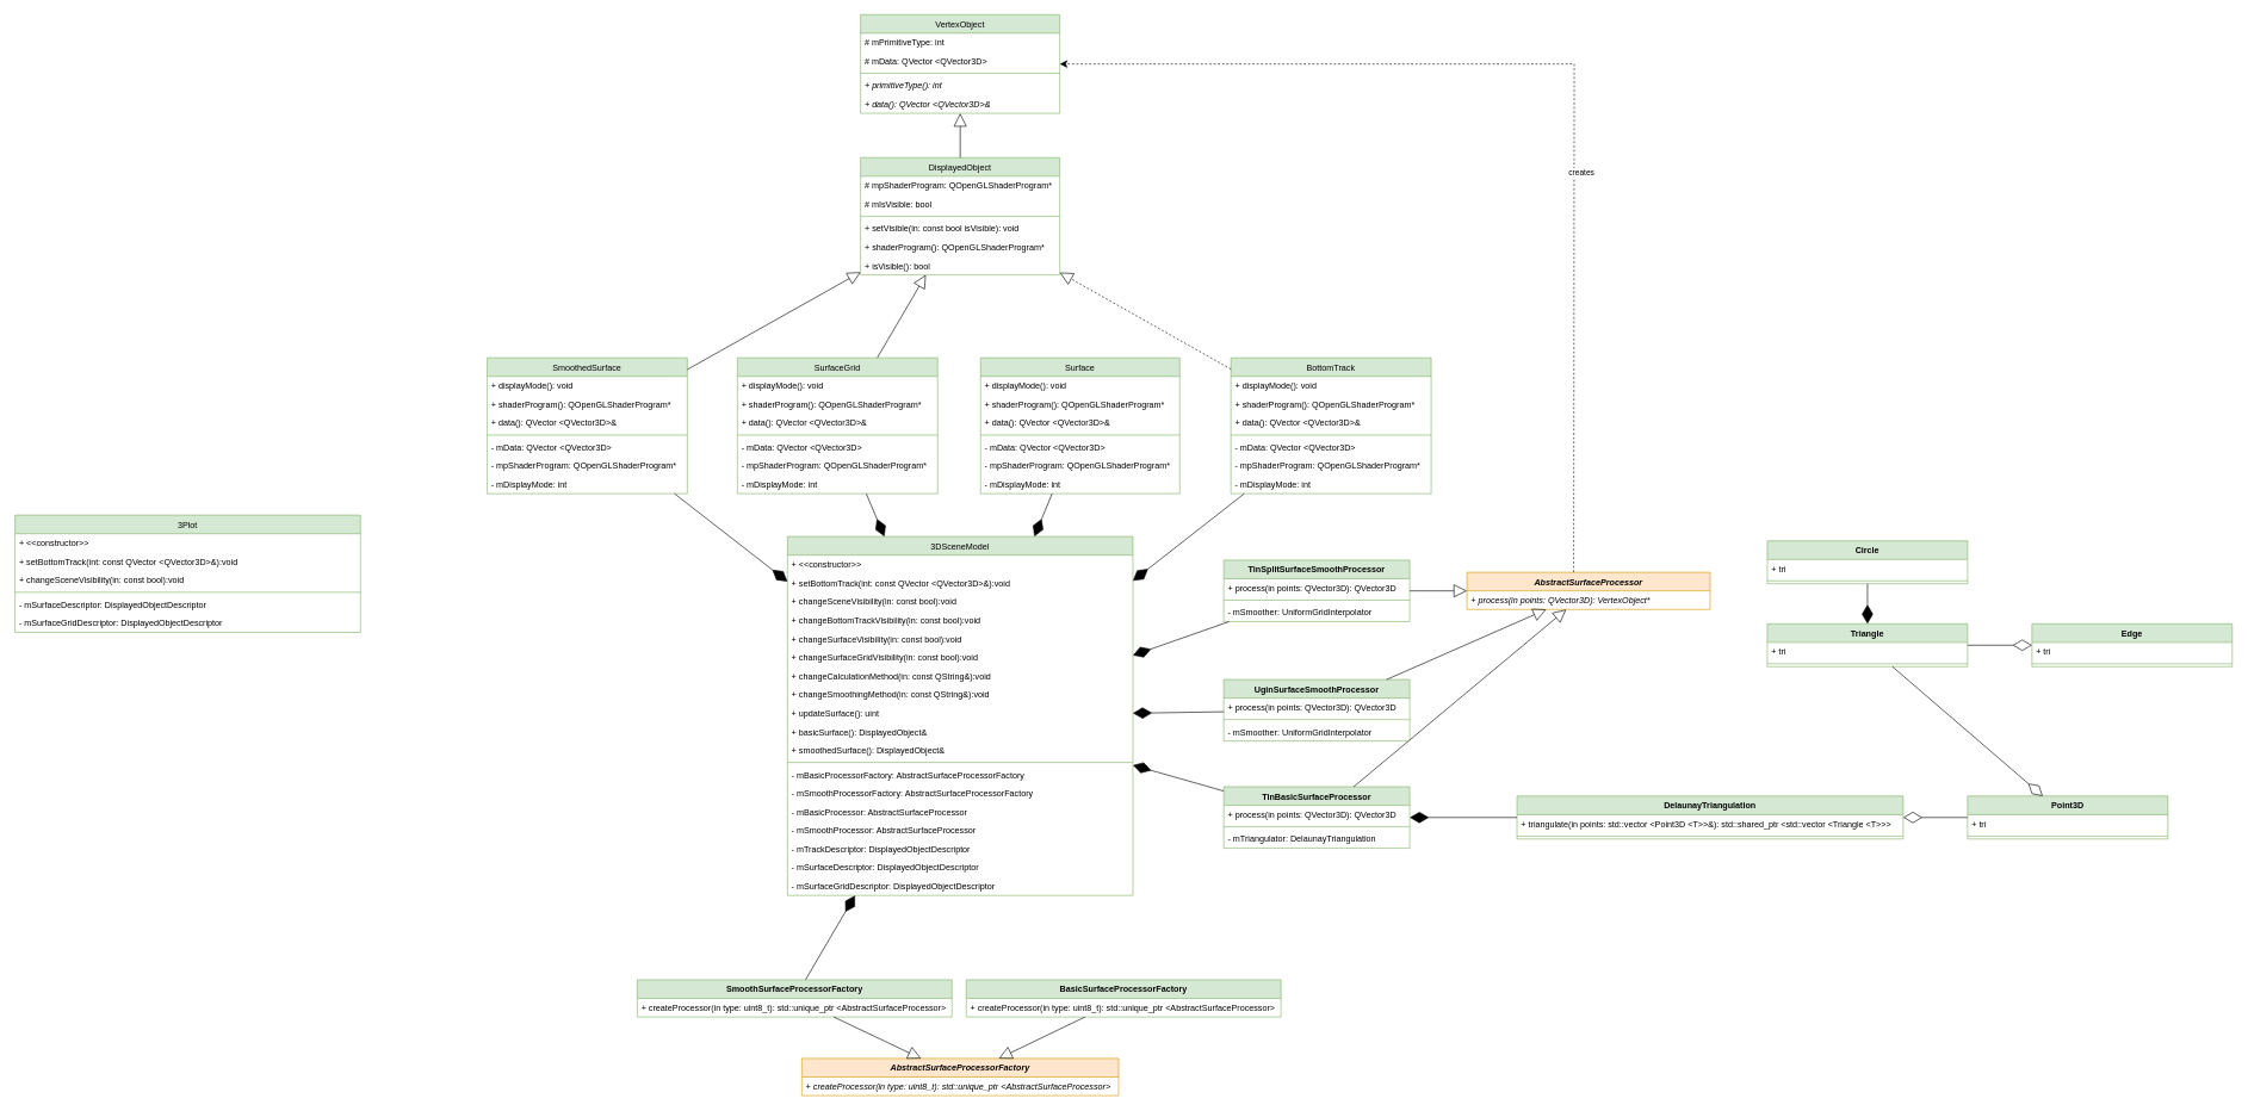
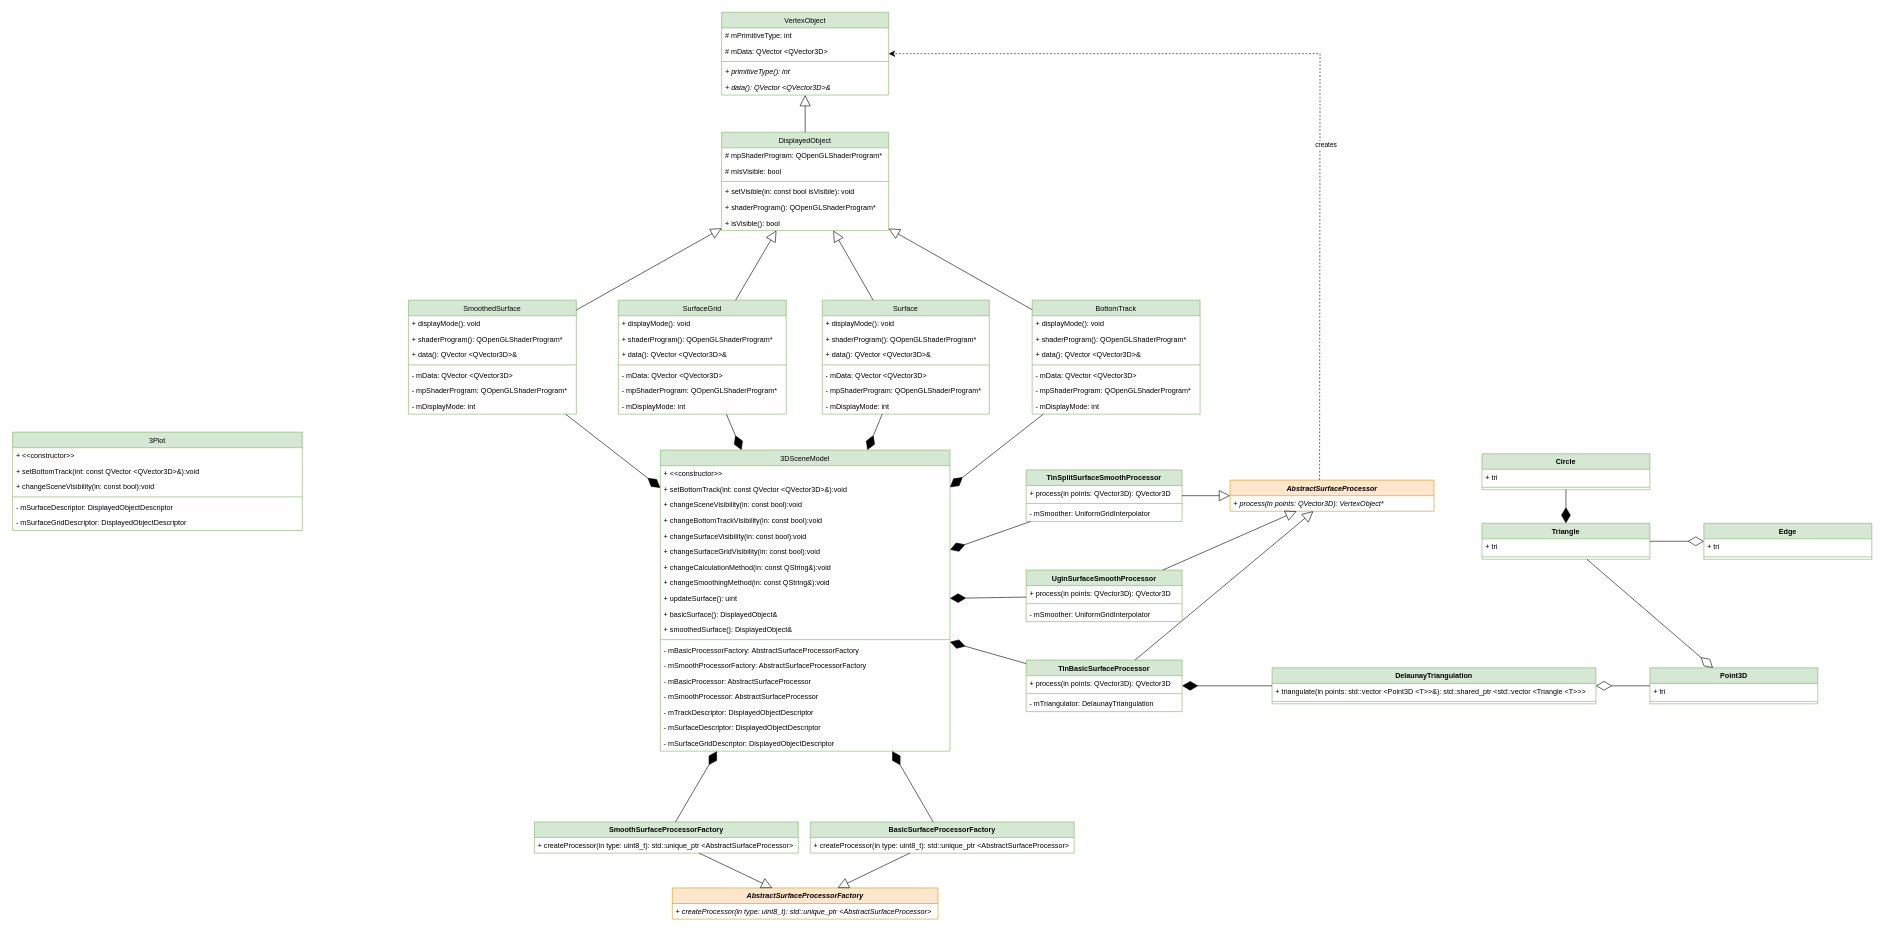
+ <mxCell id="101" value="" style="endArrow=block;endSize=16;endFill=0;html=1;rounded=0;fontColor=#050000;" parent="1" source="76" target="69" edge="1"><mxGeometry width="160" relative="1" as="geometry"><mxPoint x="1690.002" y="284" as="sourcePoint" /><mxPoint x="1809.018" y="240" as="targetPoint" /></mxGeometry></mxCell>
- <mxCell id="100" value="" style="endArrow=block;endSize=16;endFill=0;html=1;rounded=0;fontColor=#050000;dashed=1;" parent="1" source="92" target="69" edge="1"><mxGeometry width="160" relative="1" as="geometry"><mxPoint x="1931.75" y="461" as="sourcePoint" /><mxPoint x="1750" y="540" as="targetPoint" /></mxGeometry></mxCell>
+ <mxCell id="100" value="" style="endArrow=block;endSize=16;endFill=0;html=1;rounded=0;fontColor=#050000;" parent="1" source="92" target="69" edge="1"><mxGeometry width="160" relative="1" as="geometry"><mxPoint x="1931.75" y="461" as="sourcePoint" /><mxPoint x="1750" y="540" as="targetPoint" /></mxGeometry></mxCell>
+ <mxCell id="68" value="" style="endArrow=diamondThin;endFill=1;endSize=24;html=1;rounded=0;fontColor=#050000;" parent="1" source="36" target="2" edge="1"><mxGeometry width="160" relative="1" as="geometry"><mxPoint x="1239.854" y="1150" as="sourcePoint" /><mxPoint x="1465.884" y="854" as="targetPoint" /></mxGeometry></mxCell>
